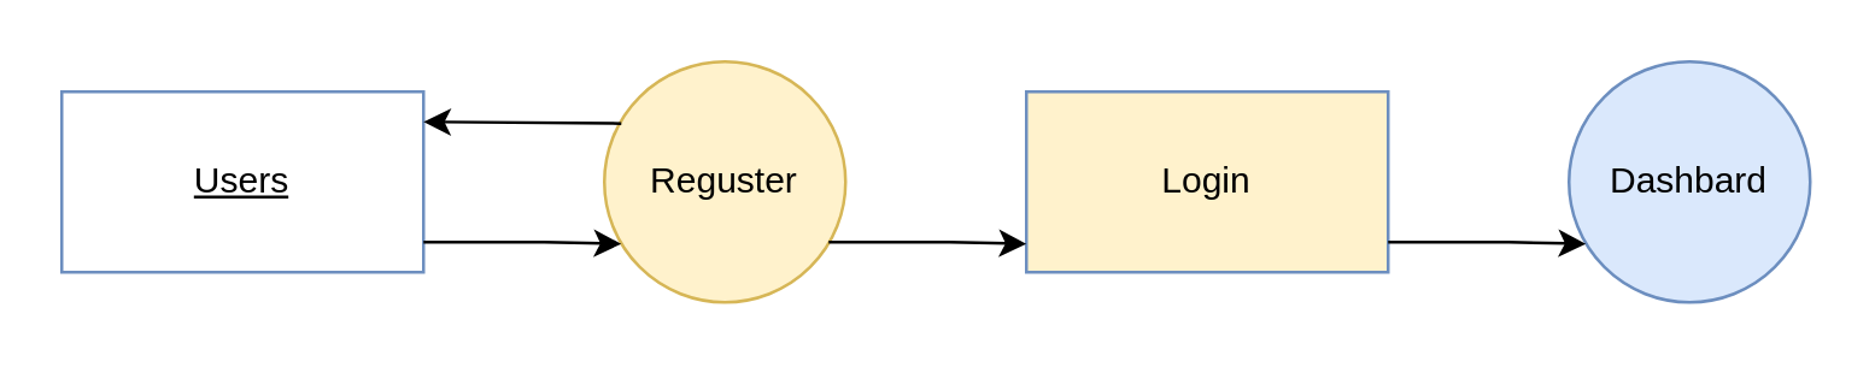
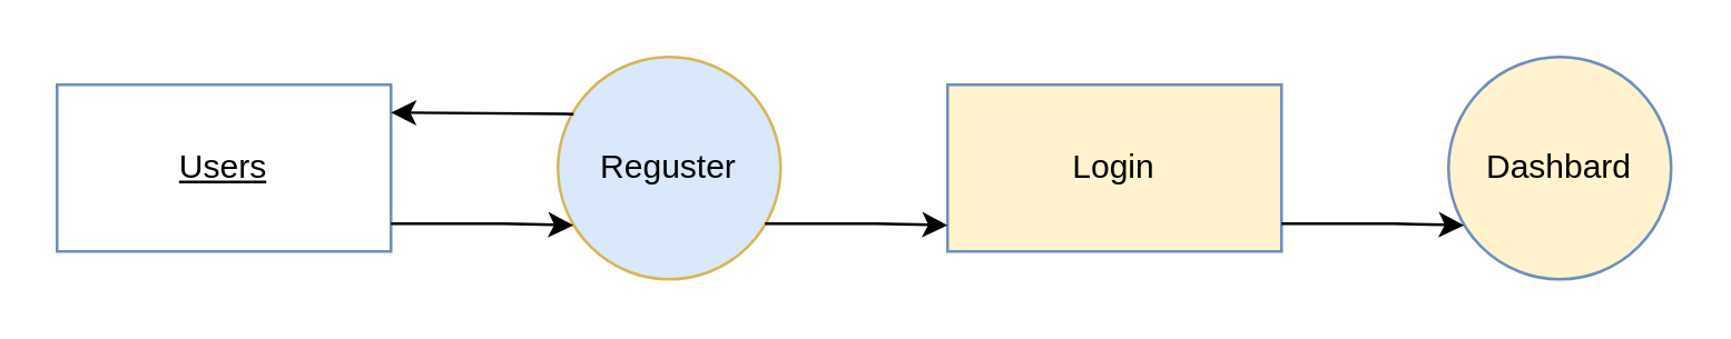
- <mxCell id="3" value="Reguster" style="ellipse;whiteSpace=wrap;html=1;aspect=fixed;fillColor=#fff2cc;strokeColor=#d6b656;" vertex="1" parent="1"><mxGeometry x="200" y="20" width="80" height="80" as="geometry" /></mxCell>
+ <mxCell id="3" value="Reguster" style="ellipse;whiteSpace=wrap;html=1;aspect=fixed;fillColor=#dae8fc;strokeColor=#d6b656;" vertex="1" parent="1"><mxGeometry x="200" y="20" width="80" height="80" as="geometry" /></mxCell>
- <mxCell id="5" value="Dashbard" style="ellipse;whiteSpace=wrap;html=1;aspect=fixed;fillColor=#dae8fc;strokeColor=#6c8ebf;" vertex="1" parent="1"><mxGeometry x="520" y="20" width="80" height="80" as="geometry" /></mxCell>
+ <mxCell id="5" value="Dashbard" style="ellipse;whiteSpace=wrap;html=1;aspect=fixed;fillColor=#fff2cc;strokeColor=#6c8ebf;" vertex="1" parent="1"><mxGeometry x="520" y="20" width="80" height="80" as="geometry" /></mxCell>
